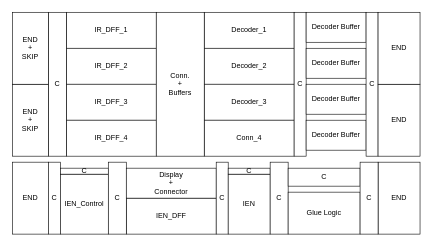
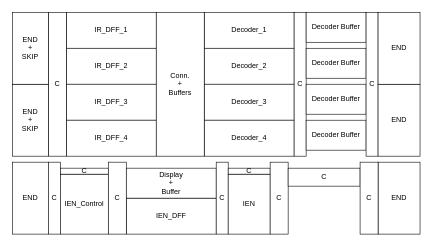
- <mxCell id="9" value="Conn_4" style="rounded=0;whiteSpace=wrap;html=1;" parent="1" vertex="1"><mxGeometry x="340" y="200" width="150" height="60" as="geometry" /></mxCell>
+ <mxCell id="9" value="Decoder_4" style="rounded=0;whiteSpace=wrap;html=1;" parent="1" vertex="1"><mxGeometry x="340" y="200" width="150" height="60" as="geometry" /></mxCell>
- <mxCell id="30" value="Display&lt;br&gt;+&lt;br&gt;Connector" style="rounded=0;whiteSpace=wrap;html=1;" parent="1" vertex="1"><mxGeometry x="210" y="280" width="150" height="50" as="geometry" /></mxCell>
+ <mxCell id="30" value="Display&lt;br&gt;+&lt;br&gt;Buffer" style="rounded=0;whiteSpace=wrap;html=1;" parent="1" vertex="1"><mxGeometry x="210" y="280" width="150" height="50" as="geometry" /></mxCell>
- <mxCell id="35" value="Glue Logic" style="rounded=0;whiteSpace=wrap;html=1;" parent="1" vertex="1"><mxGeometry x="480" y="320" width="120" height="70" as="geometry" /></mxCell>
